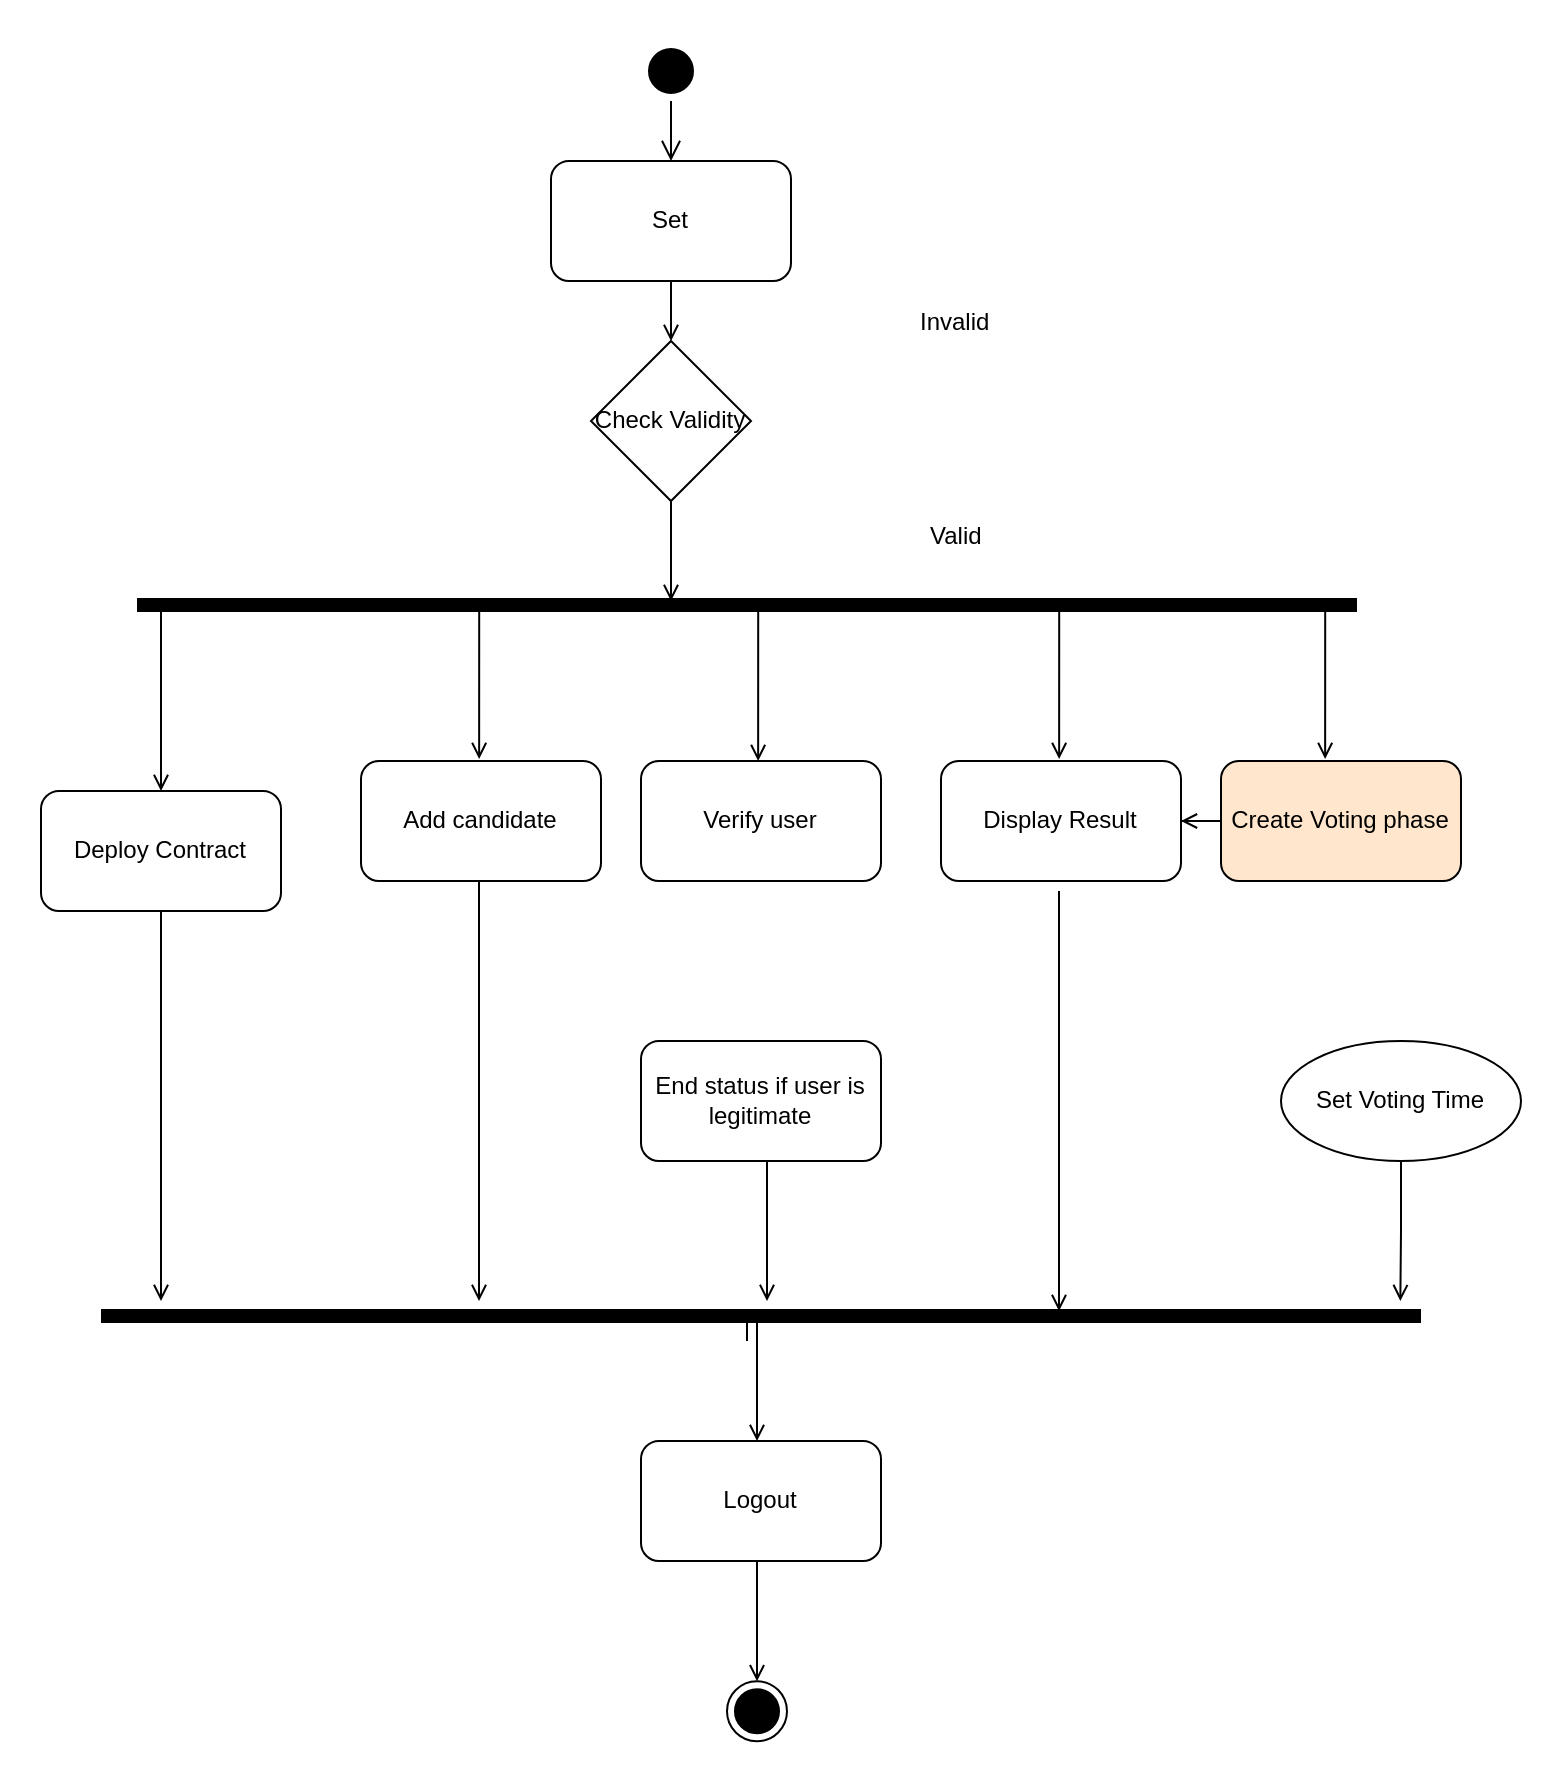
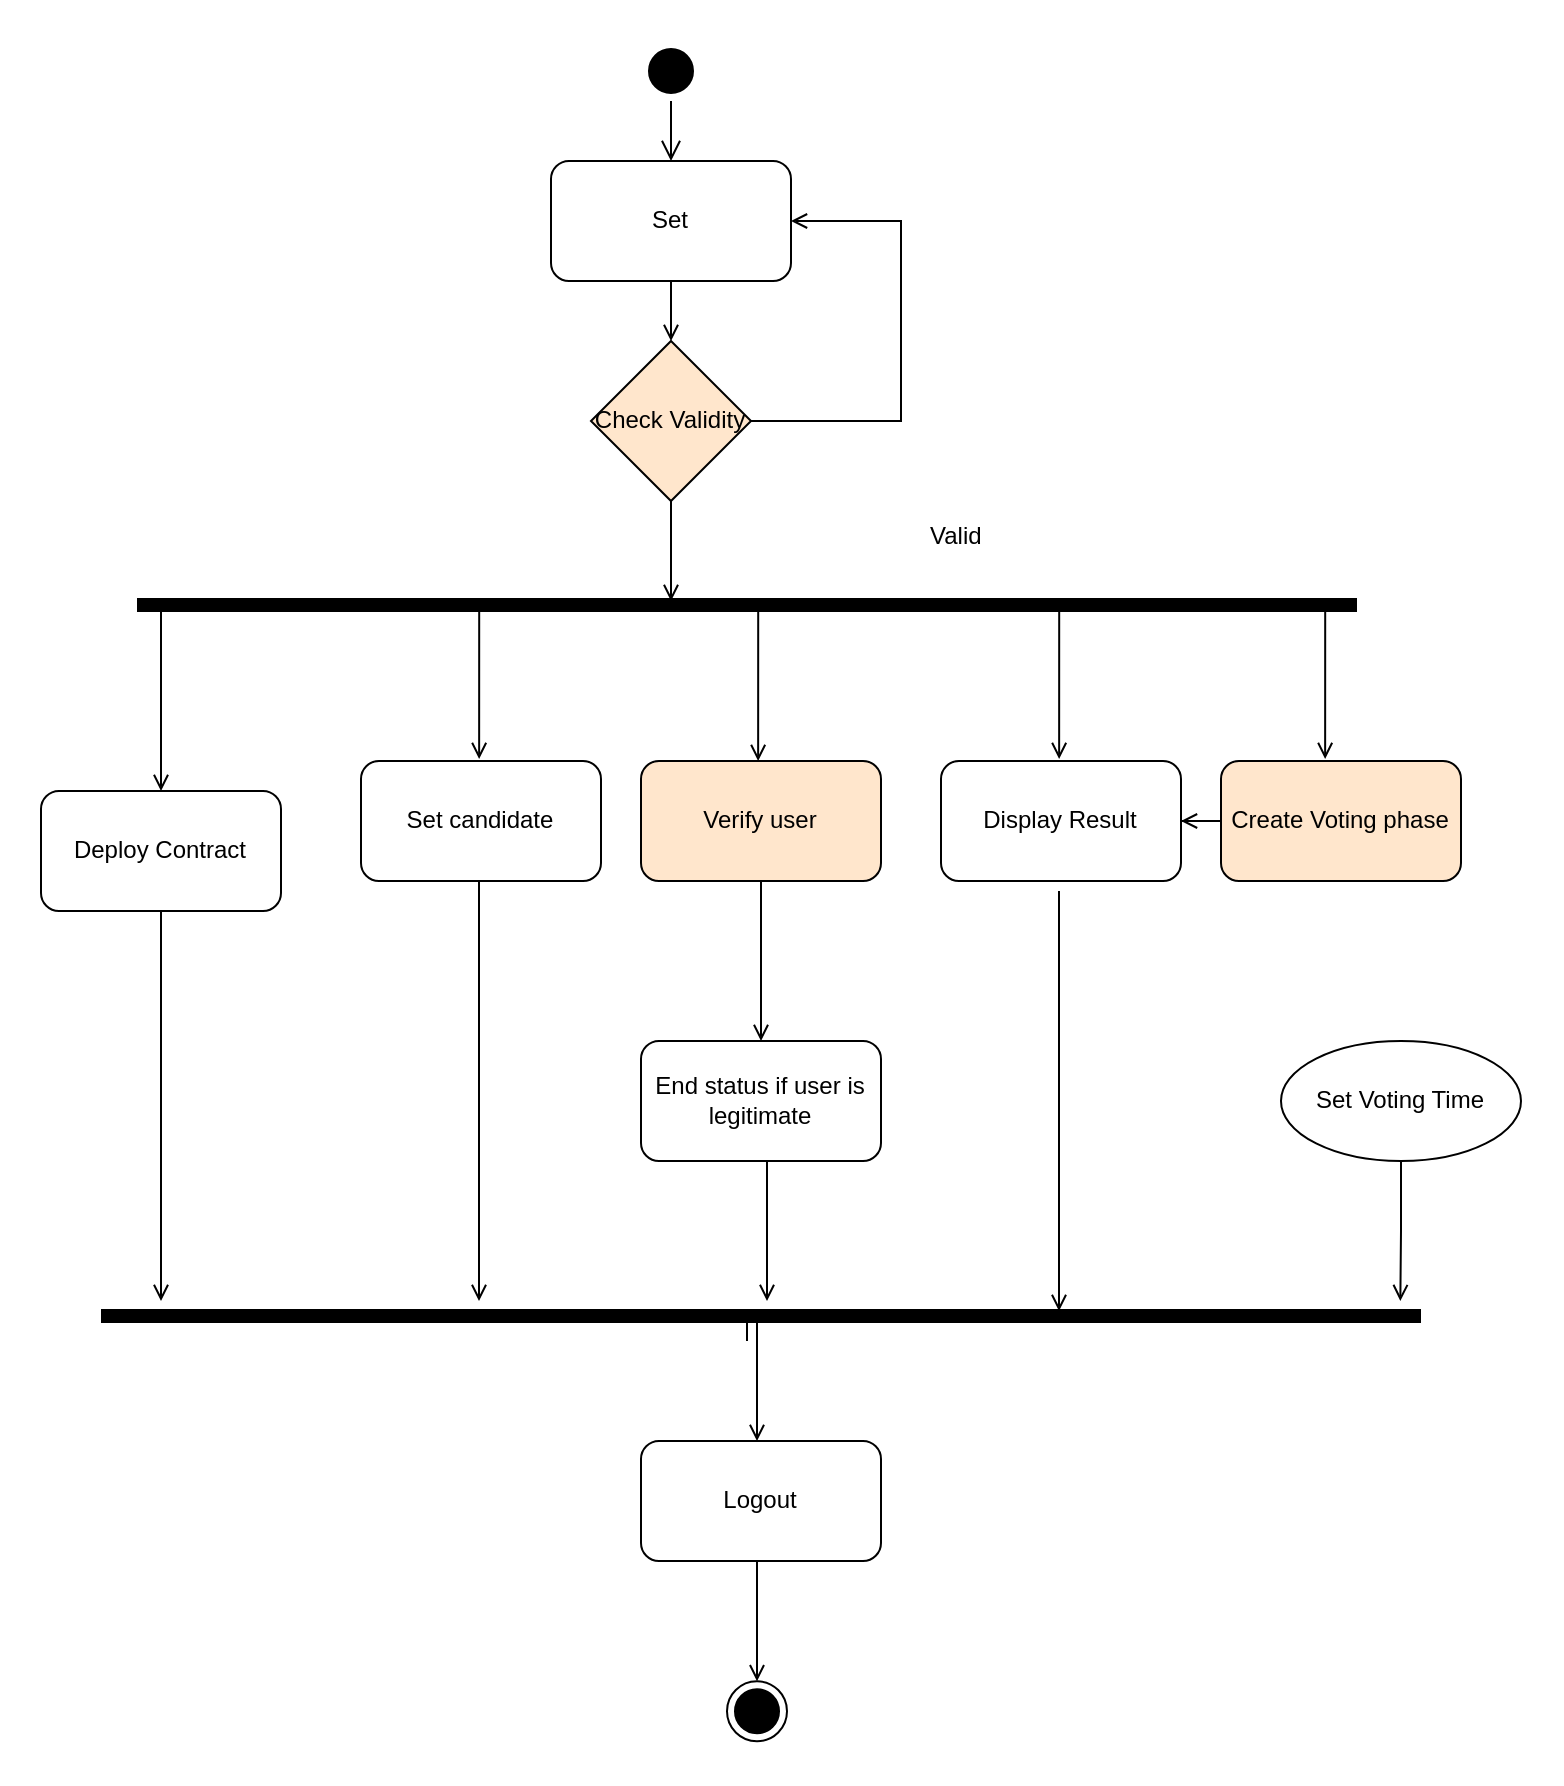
- <mxCell id="11" value="Invalid" style="text;html=1;resizable=0;points=[];autosize=1;align=left;verticalAlign=top;spacingTop=-4;" parent="1" vertex="1"><mxGeometry x="458" y="151" width="50" height="20" as="geometry" /></mxCell>
+ <mxCell id="8" style="edgeStyle=orthogonalEdgeStyle;rounded=0;orthogonalLoop=1;jettySize=auto;html=1;exitX=1;exitY=0.5;exitDx=0;exitDy=0;endArrow=open;endFill=0;strokeColor=#000000;entryX=1;entryY=0.5;entryDx=0;entryDy=0;" parent="1" source="10" target="7" edge="1"><mxGeometry relative="1" as="geometry"><mxPoint x="420" y="210" as="targetPoint" /><Array as="points"><mxPoint x="450" y="210" /><mxPoint x="450" y="110" /></Array></mxGeometry></mxCell>
- <mxCell id="10" value="Check Validity" style="rhombus;whiteSpace=wrap;html=1;strokeColor=#000000;" parent="1" vertex="1"><mxGeometry x="295" y="170" width="80" height="80" as="geometry" /></mxCell>
+ <mxCell id="10" value="Check Validity" style="rhombus;whiteSpace=wrap;html=1;strokeColor=#000000;fillColor=#ffe6cc;" parent="1" vertex="1"><mxGeometry x="295" y="170" width="80" height="80" as="geometry" /></mxCell>
- <mxCell id="12" value="Add candidate" style="rounded=1;whiteSpace=wrap;html=1;strokeColor=#000000;" parent="1" vertex="1"><mxGeometry x="180" y="380" width="120" height="60" as="geometry" /></mxCell>
+ <mxCell id="12" value="Set candidate" style="rounded=1;whiteSpace=wrap;html=1;strokeColor=#000000;" parent="1" vertex="1"><mxGeometry x="180" y="380" width="120" height="60" as="geometry" /></mxCell>
- <mxCell id="16" value="Verify user" style="rounded=1;whiteSpace=wrap;html=1;strokeColor=#000000;" parent="1" vertex="1"><mxGeometry x="320" y="380" width="120" height="60" as="geometry" /></mxCell>
+ <mxCell id="16" value="Verify user" style="rounded=1;whiteSpace=wrap;html=1;strokeColor=#000000;fillColor=#ffe6cc;" parent="1" vertex="1"><mxGeometry x="320" y="380" width="120" height="60" as="geometry" /></mxCell>
+ <mxCell id="15" value="" style="edgeStyle=orthogonalEdgeStyle;rounded=0;orthogonalLoop=1;jettySize=auto;html=1;endArrow=open;endFill=0;strokeColor=#000000;" parent="1" source="16" target="17" edge="1"><mxGeometry relative="1" as="geometry" /></mxCell>
